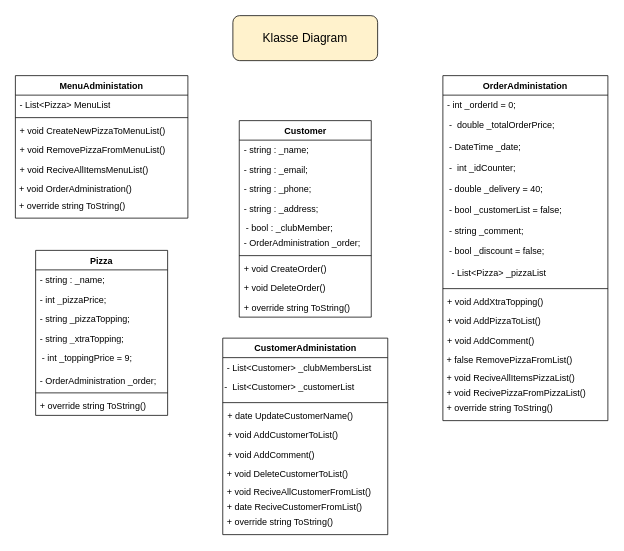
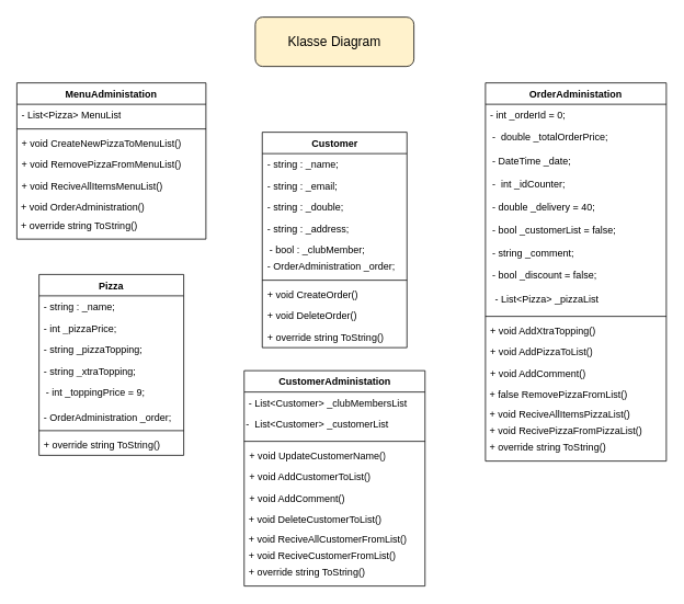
- <mxCell id="5" value="- string : _phone;" style="text;strokeColor=none;fillColor=none;align=left;verticalAlign=top;spacingLeft=4;spacingRight=4;overflow=hidden;rotatable=0;points=[[0,0.5],[1,0.5]];portConstraint=eastwest;whiteSpace=wrap;html=1;" vertex="1" parent="2"><mxGeometry y="78" width="176" height="26" as="geometry" /></mxCell>
+ <mxCell id="5" value="- string : _double;" style="text;strokeColor=none;fillColor=none;align=left;verticalAlign=top;spacingLeft=4;spacingRight=4;overflow=hidden;rotatable=0;points=[[0,0.5],[1,0.5]];portConstraint=eastwest;whiteSpace=wrap;html=1;" vertex="1" parent="2"><mxGeometry y="78" width="176" height="26" as="geometry" /></mxCell>
- <mxCell id="53" value="&lt;div&gt;+ date UpdateCustomerName()&lt;/div&gt;" style="text;strokeColor=none;fillColor=none;align=left;verticalAlign=top;spacingLeft=4;spacingRight=4;overflow=hidden;rotatable=0;points=[[0,0.5],[1,0.5]];portConstraint=eastwest;whiteSpace=wrap;html=1;" vertex="1" parent="49"><mxGeometry y="90" width="220" height="26" as="geometry" /></mxCell>
+ <mxCell id="53" value="&lt;div&gt;+ void UpdateCustomerName()&lt;/div&gt;" style="text;strokeColor=none;fillColor=none;align=left;verticalAlign=top;spacingLeft=4;spacingRight=4;overflow=hidden;rotatable=0;points=[[0,0.5],[1,0.5]];portConstraint=eastwest;whiteSpace=wrap;html=1;" vertex="1" parent="49"><mxGeometry y="90" width="220" height="26" as="geometry" /></mxCell>
- <mxCell id="58" value="&amp;nbsp;+ date ReciveCustomerFromList()" style="text;whiteSpace=wrap;html=1;" vertex="1" parent="49"><mxGeometry y="212" width="220" height="20" as="geometry" /></mxCell>
+ <mxCell id="58" value="&amp;nbsp;+ void ReciveCustomerFromList()" style="text;whiteSpace=wrap;html=1;" vertex="1" parent="49"><mxGeometry y="212" width="220" height="20" as="geometry" /></mxCell>
